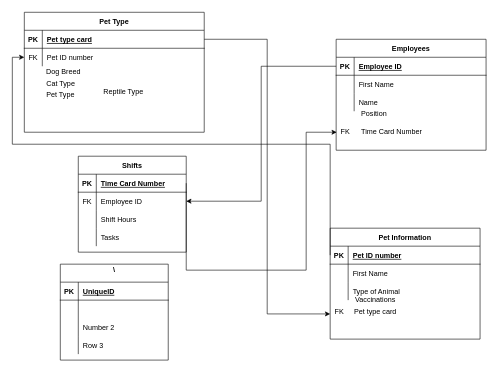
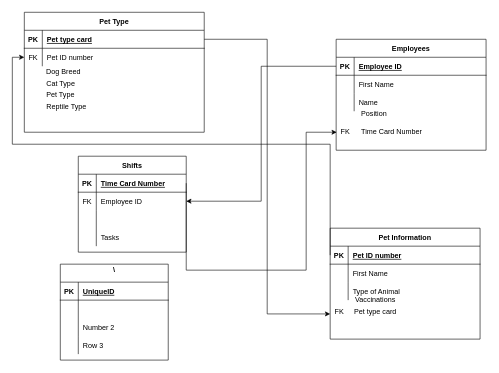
- <mxCell id="41" value="Reptile Type" style="text;html=1;align=center;verticalAlign=middle;resizable=0;points=[];autosize=1;" vertex="1" parent="1"><mxGeometry x="165" y="142.5" width="80" height="20" as="geometry" /></mxCell>
+ <mxCell id="41" value="Reptile Type" style="text;html=1;align=center;verticalAlign=middle;resizable=0;points=[];autosize=1;" vertex="1" parent="1"><mxGeometry x="70" y="167.5" width="80" height="20" as="geometry" /></mxCell>
- <mxCell id="52" value="Shift Hours" style="shape=partialRectangle;connectable=0;fillColor=none;top=0;left=0;bottom=0;right=0;align=left;spacingLeft=6;overflow=hidden;" vertex="1" parent="50"><mxGeometry x="30" width="150" height="30" as="geometry" /></mxCell>
